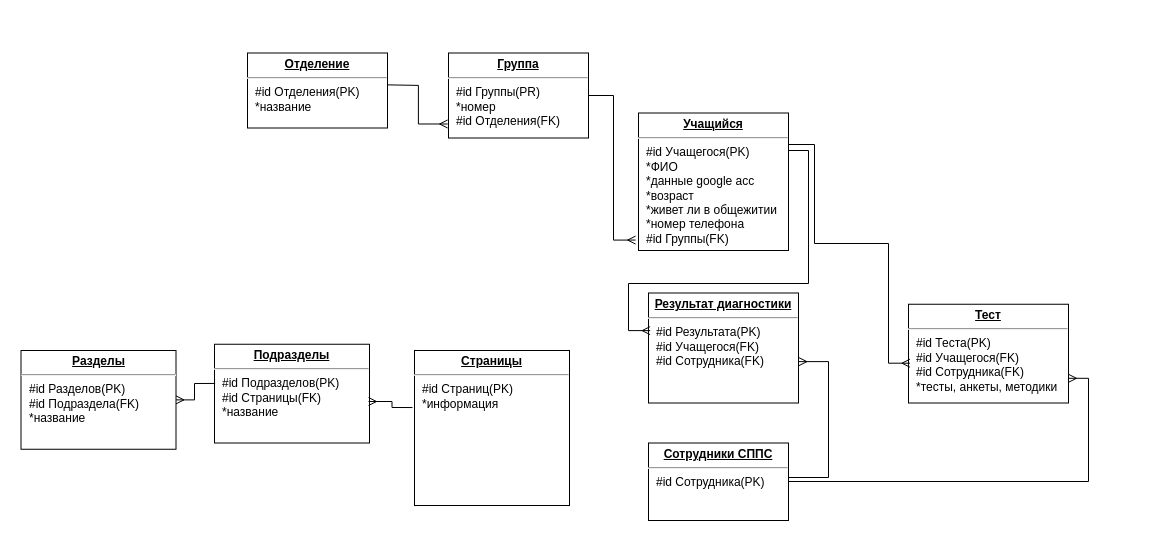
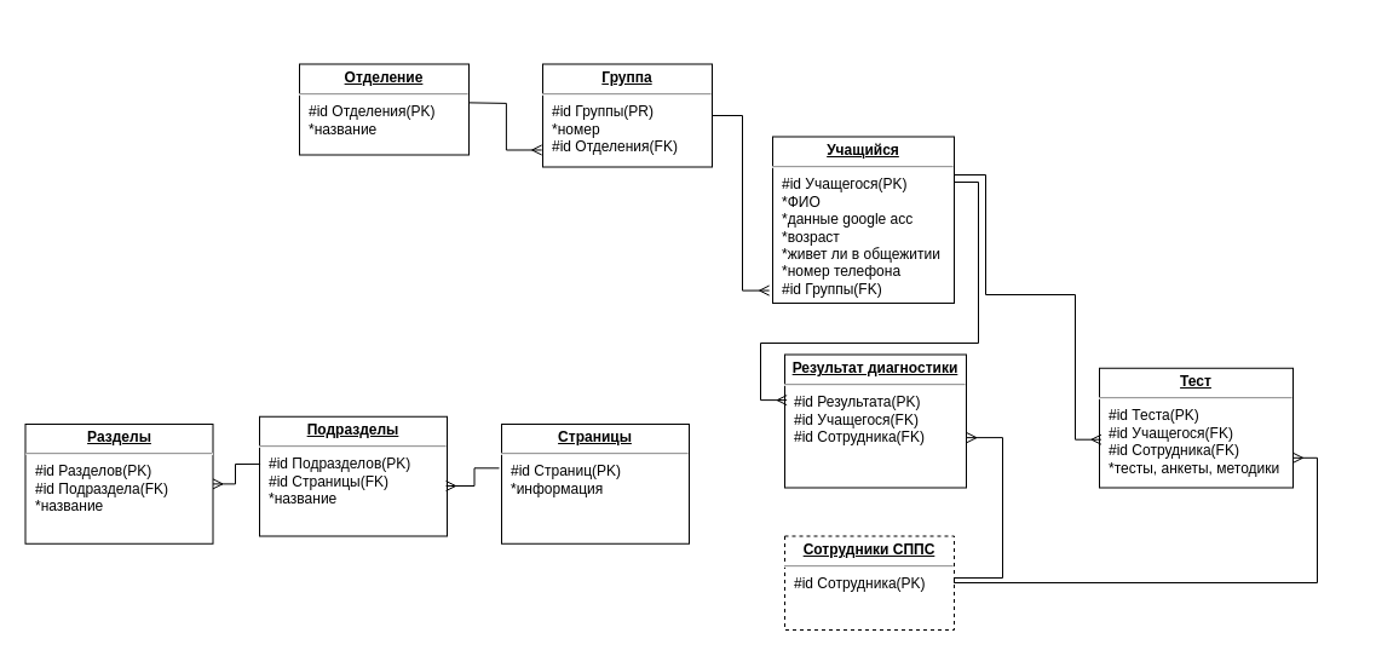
- <mxCell id="17" value="&lt;p style=&quot;margin: 0px ; margin-top: 4px ; text-align: center ; text-decoration: underline&quot;&gt;&lt;b&gt;Страницы&lt;/b&gt;&lt;/p&gt;&lt;hr&gt;&lt;p style=&quot;margin: 0px ; margin-left: 8px&quot;&gt;#id Страниц(PK)&lt;/p&gt;&lt;p style=&quot;margin: 0px ; margin-left: 8px&quot;&gt;*информация&lt;/p&gt;" style="verticalAlign=top;align=left;overflow=fill;fontSize=12;fontFamily=Helvetica;html=1;rounded=0;shadow=0;comic=0;labelBackgroundColor=none;strokeWidth=1" parent="1" vertex="1"><mxGeometry x="414" y="350" width="155" height="155" as="geometry" /></mxCell>
+ <mxCell id="17" value="&lt;p style=&quot;margin: 0px ; margin-top: 4px ; text-align: center ; text-decoration: underline&quot;&gt;&lt;b&gt;Страницы&lt;/b&gt;&lt;/p&gt;&lt;hr&gt;&lt;p style=&quot;margin: 0px ; margin-left: 8px&quot;&gt;#id Страниц(PK)&lt;/p&gt;&lt;p style=&quot;margin: 0px ; margin-left: 8px&quot;&gt;*информация&lt;/p&gt;" style="verticalAlign=top;align=left;overflow=fill;fontSize=12;fontFamily=Helvetica;html=1;rounded=0;shadow=0;comic=0;labelBackgroundColor=none;strokeWidth=1" parent="1" vertex="1"><mxGeometry x="414" y="350" width="155" height="98.75" as="geometry" /></mxCell>
- <mxCell id="7" value="&lt;p style=&quot;margin: 0px ; margin-top: 4px ; text-align: center ; text-decoration: underline&quot;&gt;&lt;b&gt;Сотрудники СППС&lt;/b&gt;&lt;/p&gt;&lt;hr&gt;&lt;p style=&quot;margin: 0px ; margin-left: 8px&quot;&gt;#id Сотрудника(PK)&lt;/p&gt;&lt;p style=&quot;margin: 0px ; margin-left: 8px&quot;&gt;&lt;br&gt;&lt;/p&gt;" style="verticalAlign=top;align=left;overflow=fill;fontSize=12;fontFamily=Helvetica;html=1;rounded=0;shadow=0;comic=0;labelBackgroundColor=none;strokeWidth=1" parent="1" vertex="1"><mxGeometry x="648" y="442.5" width="140" height="77.5" as="geometry" /></mxCell>
+ <mxCell id="7" value="&lt;p style=&quot;margin: 0px ; margin-top: 4px ; text-align: center ; text-decoration: underline&quot;&gt;&lt;b&gt;Сотрудники СППС&lt;/b&gt;&lt;/p&gt;&lt;hr&gt;&lt;p style=&quot;margin: 0px ; margin-left: 8px&quot;&gt;#id Сотрудника(PK)&lt;/p&gt;&lt;p style=&quot;margin: 0px ; margin-left: 8px&quot;&gt;&lt;br&gt;&lt;/p&gt;" style="verticalAlign=top;align=left;overflow=fill;fontSize=12;fontFamily=Helvetica;html=1;rounded=0;shadow=0;comic=0;labelBackgroundColor=none;strokeWidth=1;dashed=1;" parent="1" vertex="1"><mxGeometry x="648" y="442.5" width="140" height="77.5" as="geometry" /></mxCell>
